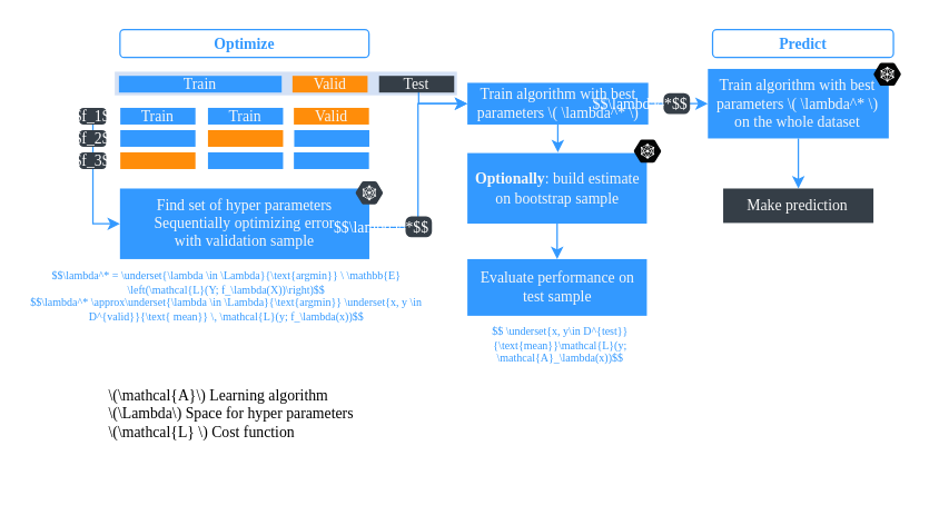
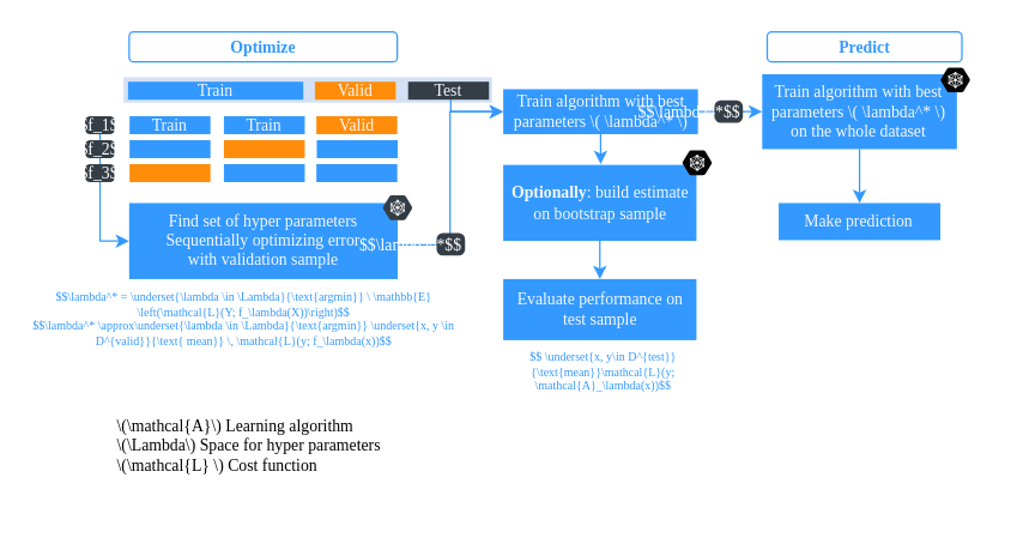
- <mxCell id="35" value="Make prediction" style="rounded=0;whiteSpace=wrap;html=1;fillColor=#353e47;strokeColor=none;fontFamily=Calibri;fontSize=11;fontColor=#F7F7F7;fontStyle=0;" parent="1" vertex="1"><mxGeometry x="519.38" y="135" width="108" height="24.75" as="geometry" /></mxCell>
+ <mxCell id="35" value="Make prediction" style="rounded=0;whiteSpace=wrap;html=1;fillColor=#3399FF;strokeColor=none;fontFamily=Calibri;fontSize=11;fontColor=#F7F7F7;fontStyle=0;" parent="1" vertex="1"><mxGeometry x="519.38" y="135" width="108" height="24.75" as="geometry" /></mxCell>
